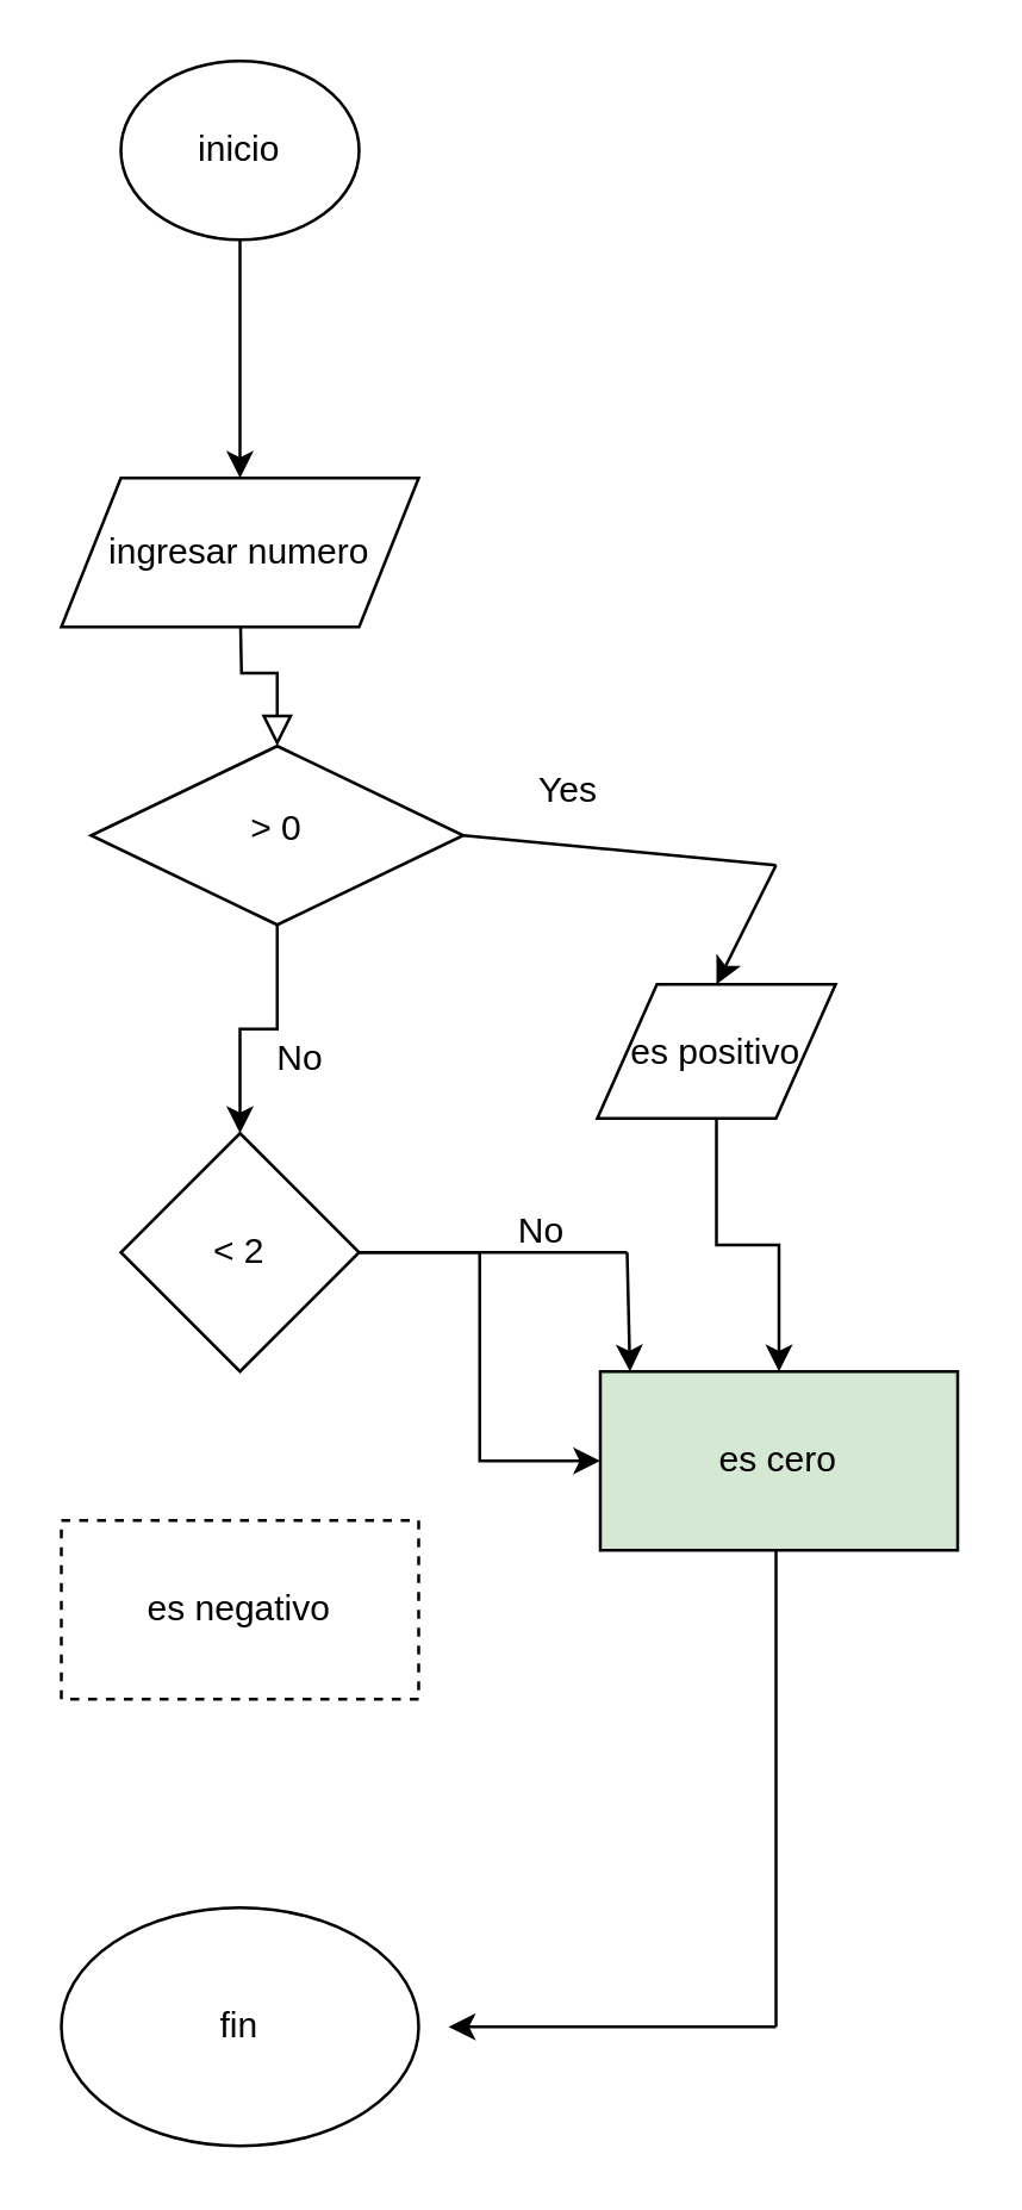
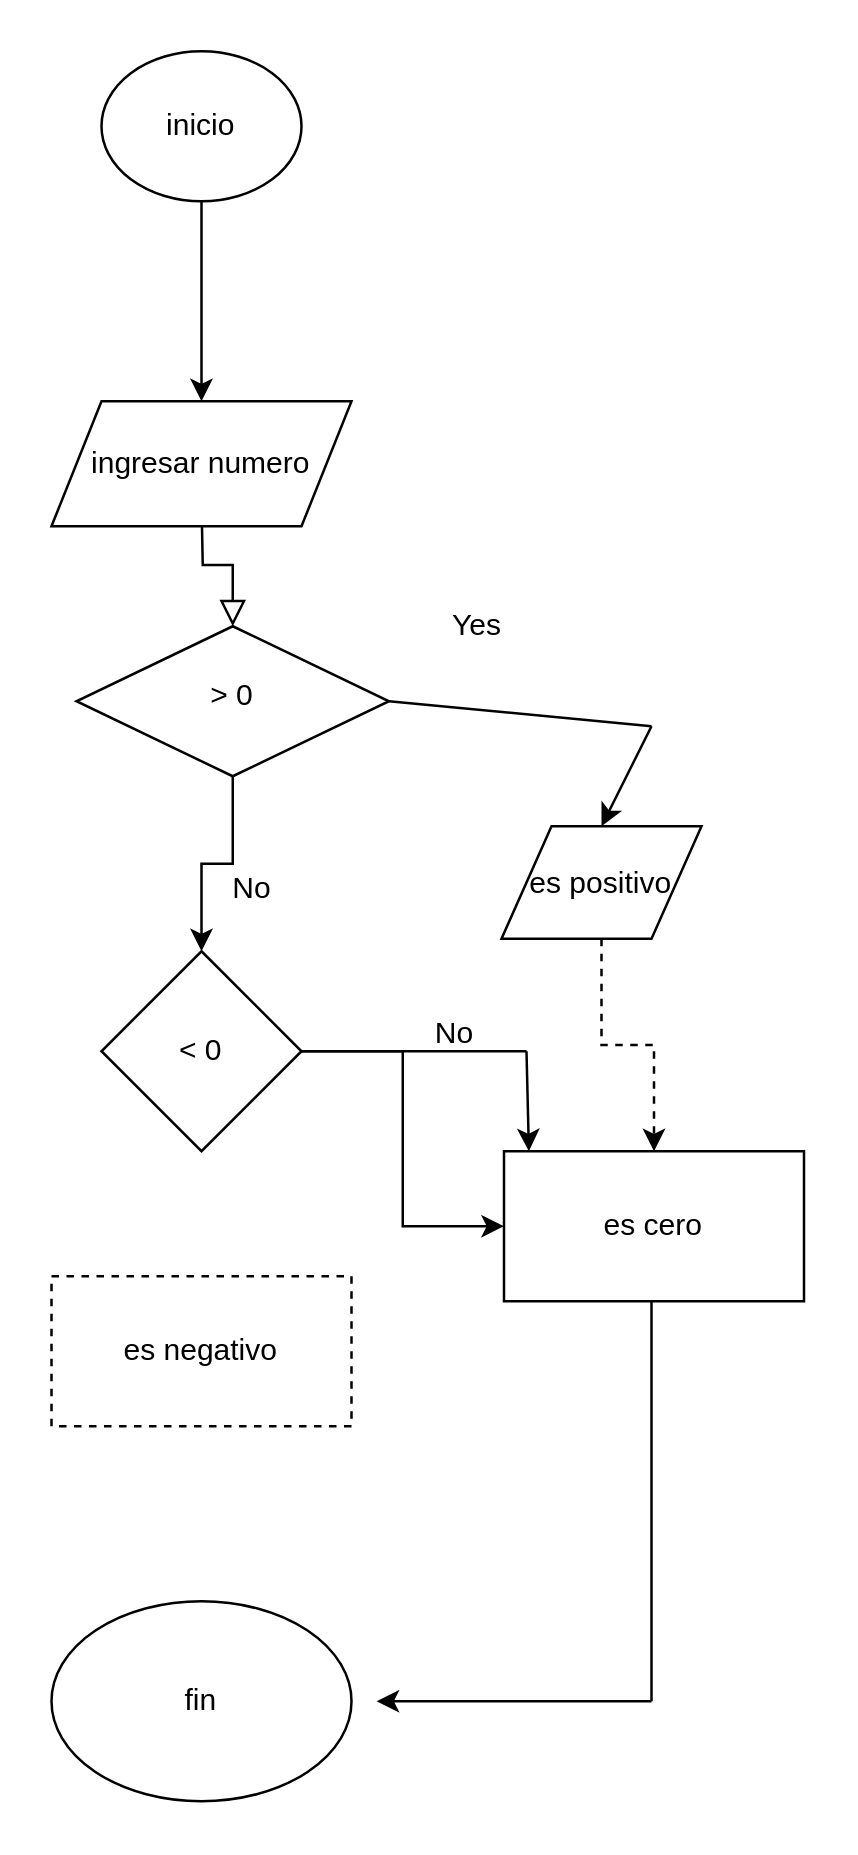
- <mxCell id="9" value="Yes" style="text;html=1;align=center;verticalAlign=middle;resizable=0;points=[];autosize=1;strokeColor=none;fillColor=none;" vertex="1" parent="1"><mxGeometry x="170" y="250" width="40" height="30" as="geometry" /></mxCell>
+ <mxCell id="9" value="Yes" style="text;html=1;align=center;verticalAlign=middle;resizable=0;points=[];autosize=1;strokeColor=none;fillColor=none;" vertex="1" parent="1"><mxGeometry x="170" y="235" width="40" height="30" as="geometry" /></mxCell>
- <mxCell id="21" value="" style="edgeStyle=orthogonalEdgeStyle;rounded=0;orthogonalLoop=1;jettySize=auto;html=1;" edge="1" parent="1" source="22" target="8"><mxGeometry relative="1" as="geometry" /></mxCell>
+ <mxCell id="21" value="" style="edgeStyle=orthogonalEdgeStyle;rounded=0;orthogonalLoop=1;jettySize=auto;html=1;dashed=1;" edge="1" parent="1" source="22" target="8"><mxGeometry relative="1" as="geometry" /></mxCell>
- <mxCell id="12" value="&amp;lt; 2" style="rhombus;whiteSpace=wrap;html=1;" vertex="1" parent="1"><mxGeometry x="40" y="380" width="80" height="80" as="geometry" /></mxCell>
+ <mxCell id="12" value="&amp;lt; 0" style="rhombus;whiteSpace=wrap;html=1;" vertex="1" parent="1"><mxGeometry x="40" y="380" width="80" height="80" as="geometry" /></mxCell>
- <mxCell id="8" value="es cero" style="rounded=0;whiteSpace=wrap;html=1;fillColor=#d5e8d4;" vertex="1" parent="1"><mxGeometry x="201" y="460" width="120" height="60" as="geometry" /></mxCell>
+ <mxCell id="8" value="es cero" style="rounded=0;whiteSpace=wrap;html=1;" vertex="1" parent="1"><mxGeometry x="201" y="460" width="120" height="60" as="geometry" /></mxCell>
